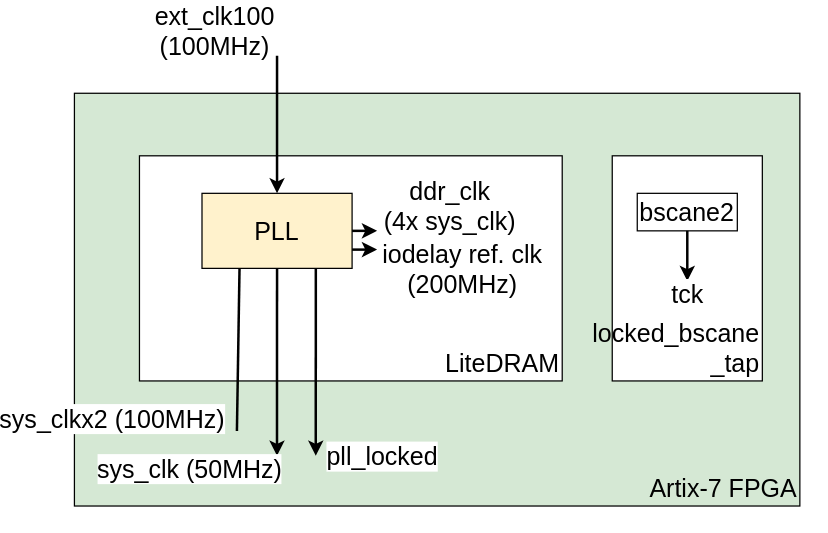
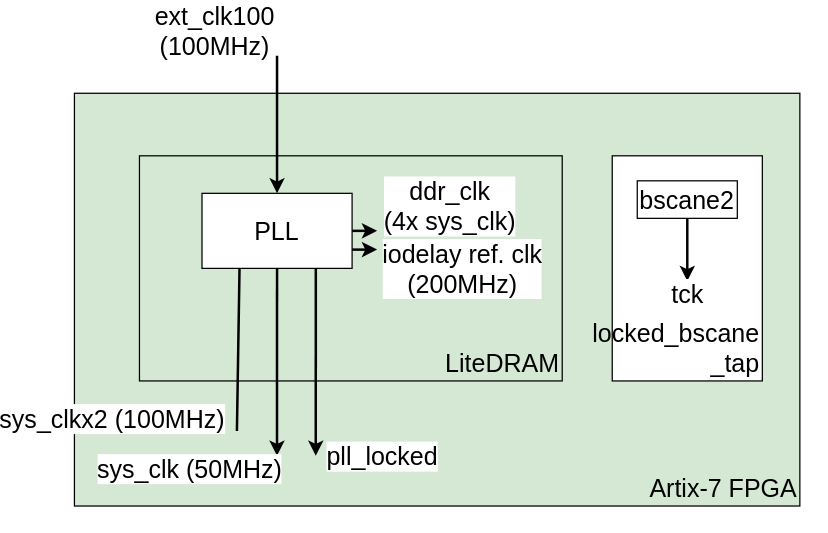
- <mxCell id="9" value="bscane2" style="rounded=0;whiteSpace=wrap;html=1;fontSize=20;" parent="1" vertex="1"><mxGeometry x="470" y="130" width="80" height="30" as="geometry" /></mxCell>
+ <mxCell id="9" value="bscane2" style="rounded=0;whiteSpace=wrap;html=1;fontSize=20;" parent="1" vertex="1"><mxGeometry x="470" y="120" width="80" height="30" as="geometry" /></mxCell>
- <mxCell id="4" value="PLL" style="rounded=0;whiteSpace=wrap;html=1;fontSize=20;fillColor=#fff2cc;" parent="1" vertex="1"><mxGeometry x="122" y="130" width="120" height="60" as="geometry" /></mxCell>
+ <mxCell id="4" value="PLL" style="rounded=0;whiteSpace=wrap;html=1;fontSize=20;" parent="1" vertex="1"><mxGeometry x="122" y="130" width="120" height="60" as="geometry" /></mxCell>
- <mxCell id="3" value="LiteDRAM" style="rounded=0;whiteSpace=wrap;html=1;fontSize=20;align=right;verticalAlign=bottom;" parent="1" vertex="1"><mxGeometry x="72" y="100" width="338" height="180" as="geometry" /></mxCell>
+ <mxCell id="3" value="LiteDRAM" style="rounded=0;whiteSpace=wrap;html=1;fontSize=20;align=right;verticalAlign=bottom;fillColor=#d5e8d4;" parent="1" vertex="1"><mxGeometry x="72" y="100" width="338" height="180" as="geometry" /></mxCell>
